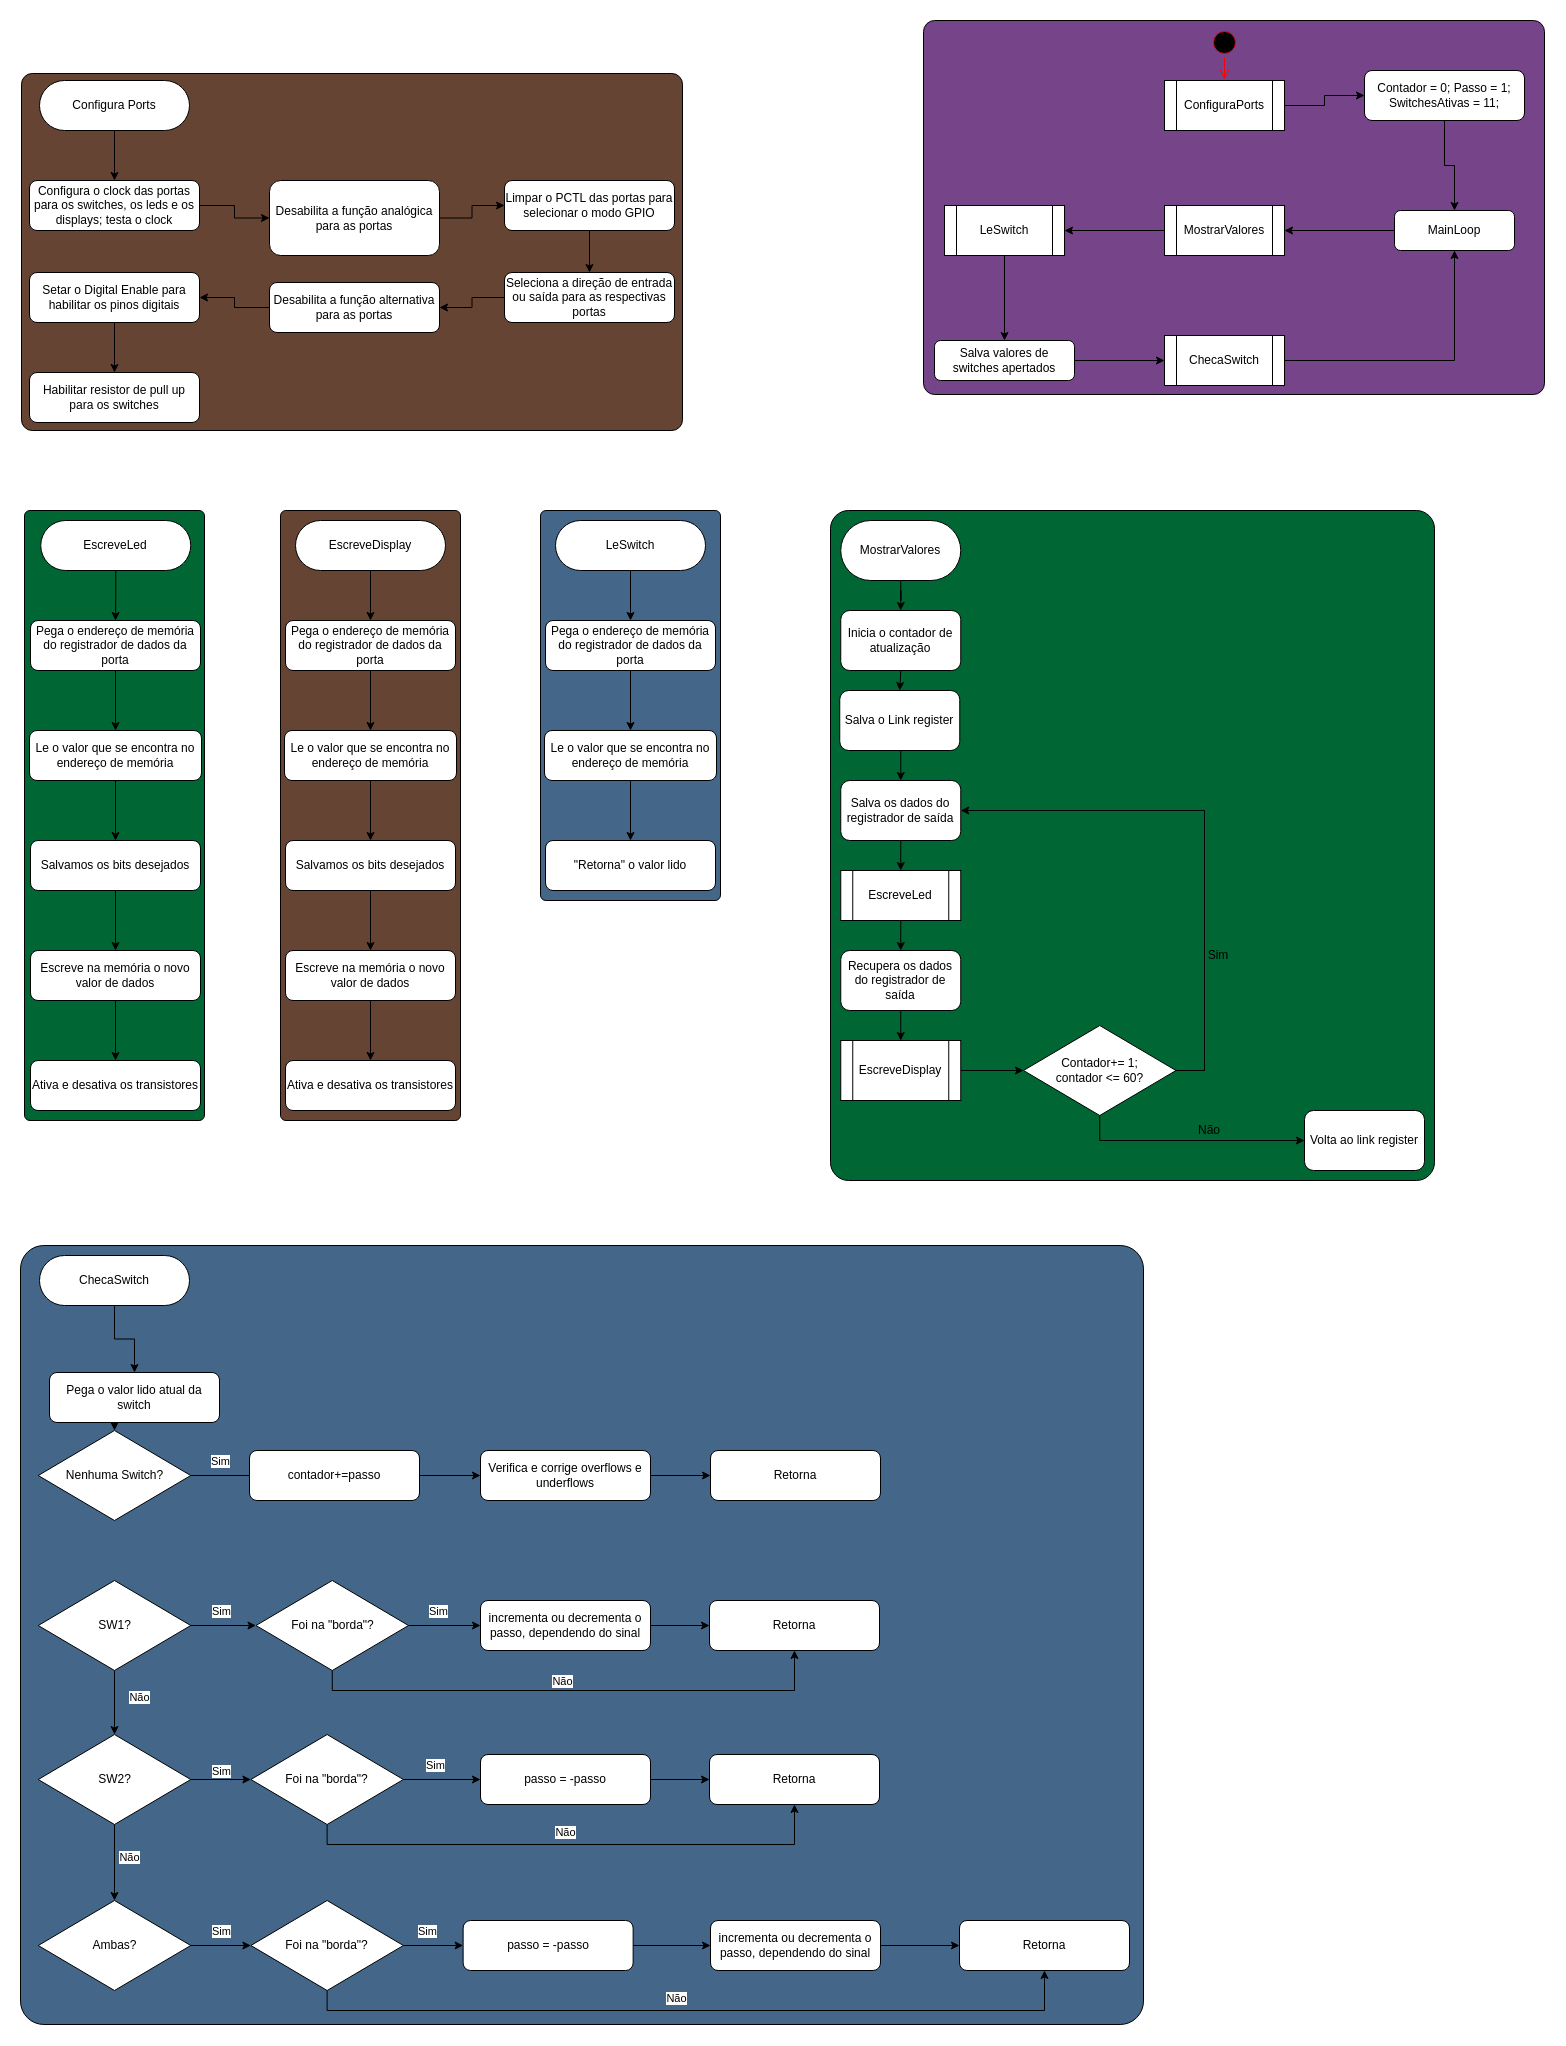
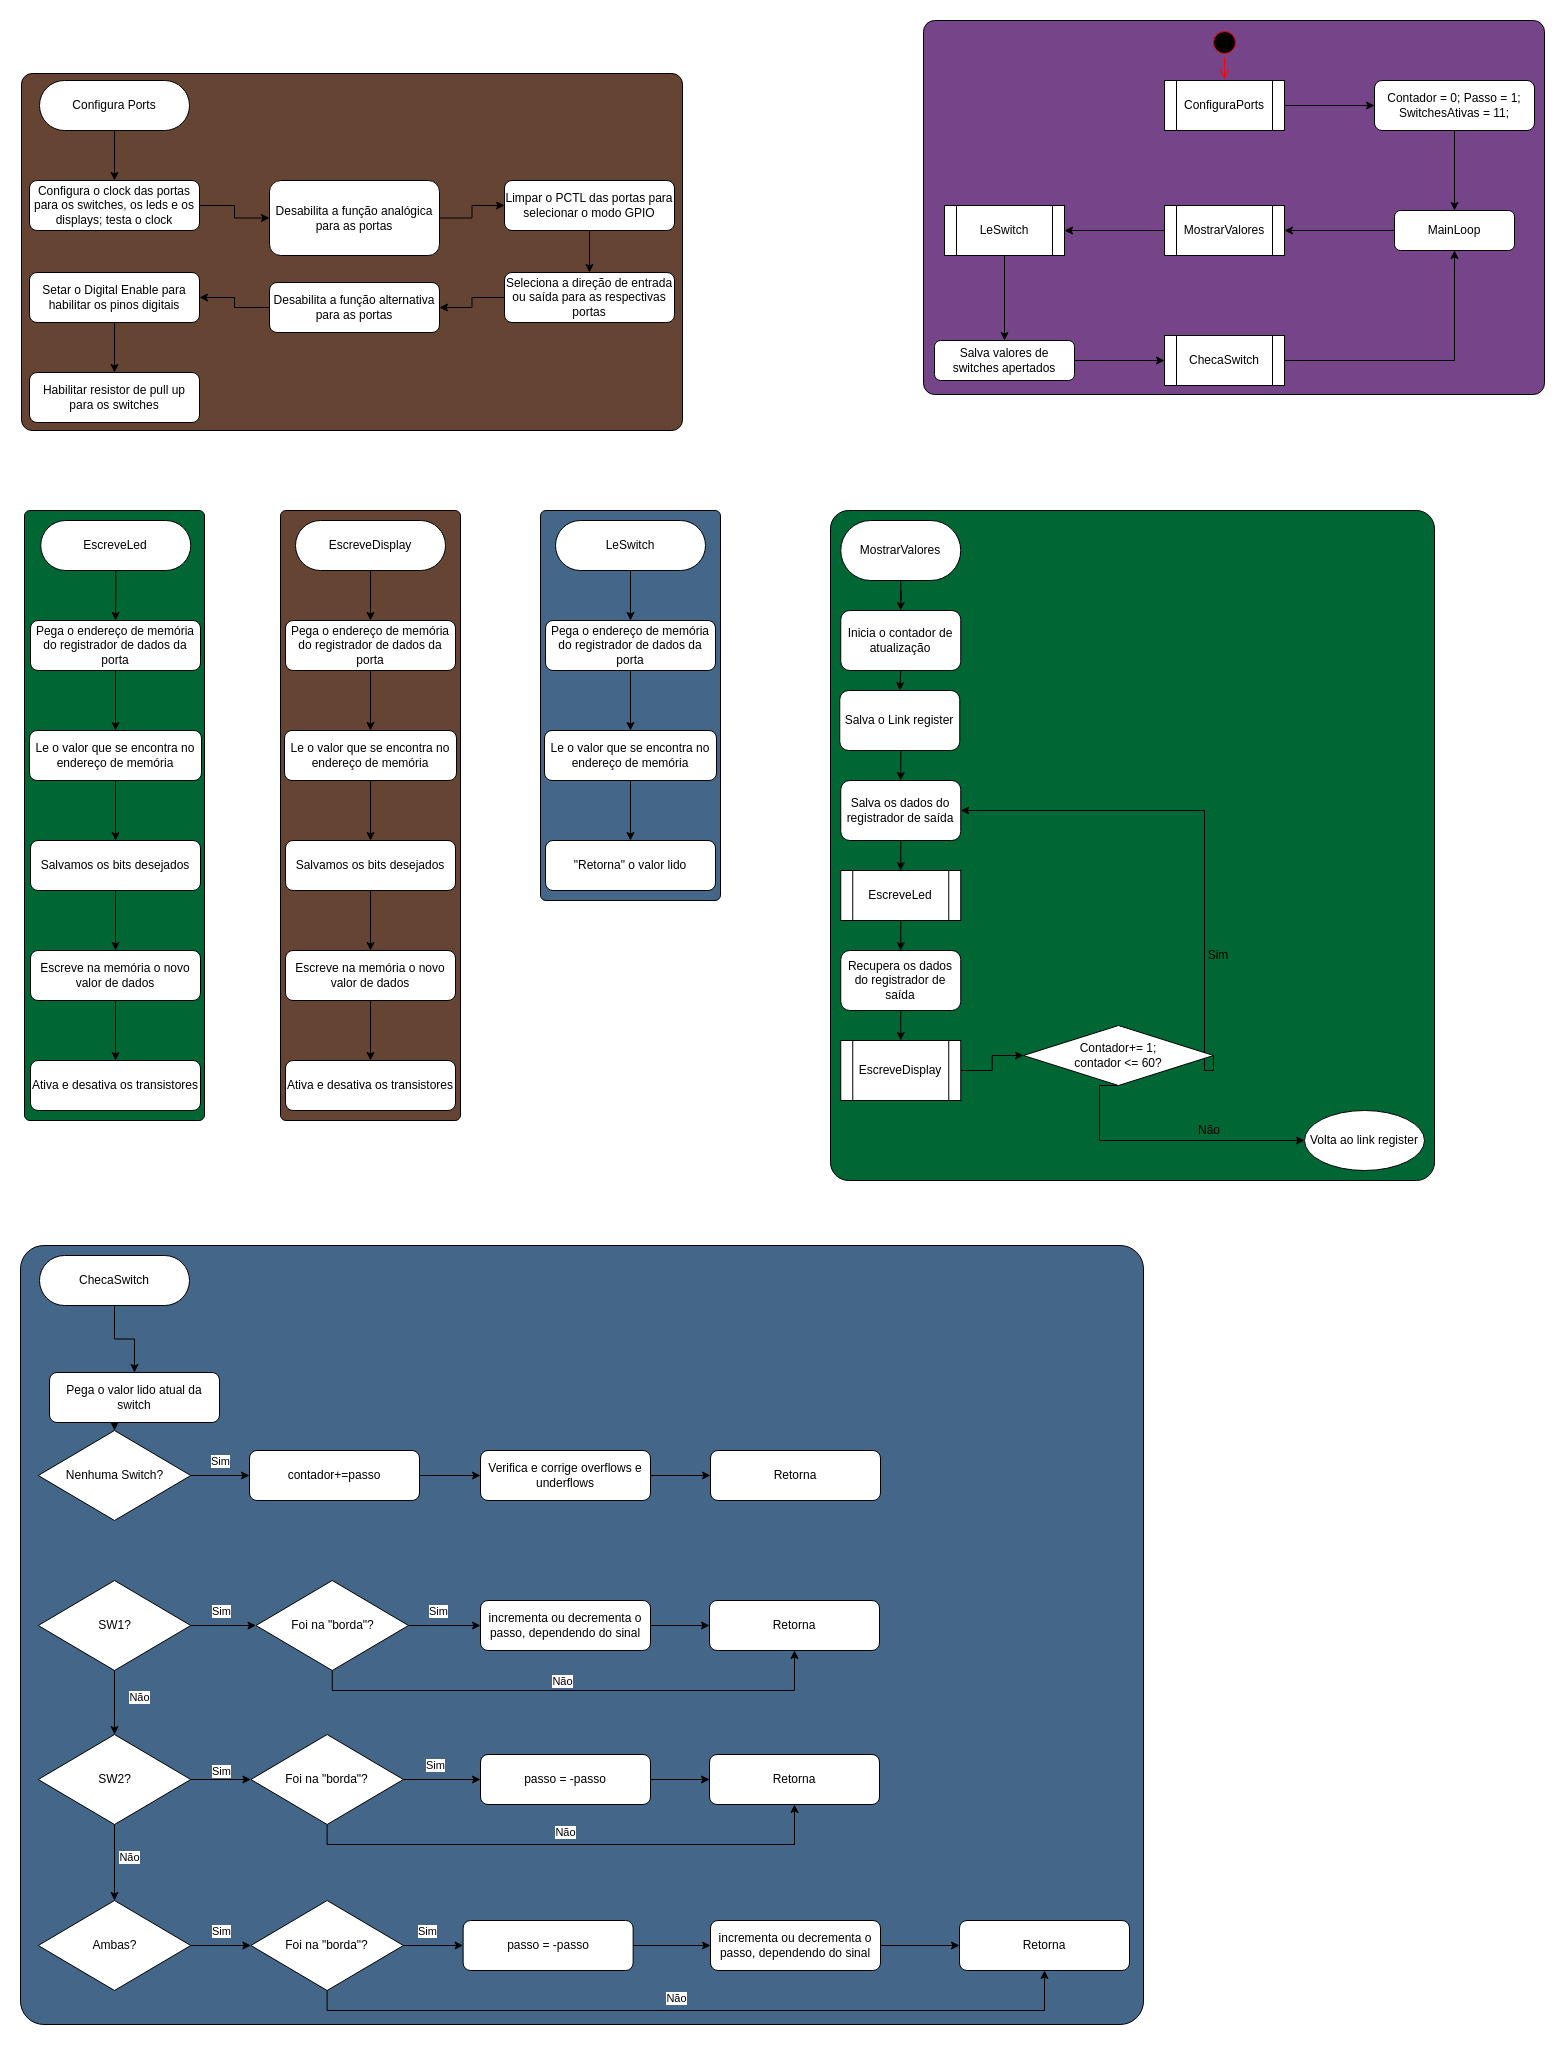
- <mxCell id="10" value="Contador = 0; Passo = 1; SwitchesAtivas = 11;" style="rounded=1;whiteSpace=wrap;html=1;" parent="1" vertex="1"><mxGeometry x="1364" y="70" width="160" height="50" as="geometry" /></mxCell>
+ <mxCell id="10" value="Contador = 0; Passo = 1; SwitchesAtivas = 11;" style="rounded=1;whiteSpace=wrap;html=1;" parent="1" vertex="1"><mxGeometry x="1374" y="80" width="160" height="50" as="geometry" /></mxCell>
- <mxCell id="83" value="Contador+= 1;&lt;br&gt; contador &amp;lt;= 60?" style="rhombus;whiteSpace=wrap;html=1;" vertex="1" parent="1"><mxGeometry x="1023" y="1025" width="152.5" height="90" as="geometry" /></mxCell>
+ <mxCell id="83" value="Contador+= 1;&lt;br&gt; contador &amp;lt;= 60?" style="rhombus;whiteSpace=wrap;html=1;" vertex="1" parent="1"><mxGeometry x="1023" y="1025" width="190" height="60" as="geometry" /></mxCell>
- <mxCell id="85" value="Volta ao link register" style="rounded=1;whiteSpace=wrap;html=1;" vertex="1" parent="1"><mxGeometry x="1304" y="1110" width="120" height="60" as="geometry" /></mxCell>
+ <mxCell id="85" value="Volta ao link register" style="ellipse;whiteSpace=wrap;html=1;" vertex="1" parent="1"><mxGeometry x="1304" y="1110" width="120" height="60" as="geometry" /></mxCell>
- <mxCell id="93" style="edgeStyle=orthogonalEdgeStyle;rounded=0;orthogonalLoop=1;jettySize=auto;html=1;exitX=1;exitY=0.5;exitDx=0;exitDy=0;entryX=0;entryY=0.5;entryDx=0;entryDy=0;endArrow=none;" edge="1" parent="1" source="95" target="113"><mxGeometry relative="1" as="geometry"><mxPoint x="428" y="1475" as="targetPoint" /></mxGeometry></mxCell>
+ <mxCell id="93" style="edgeStyle=orthogonalEdgeStyle;rounded=0;orthogonalLoop=1;jettySize=auto;html=1;exitX=1;exitY=0.5;exitDx=0;exitDy=0;entryX=0;entryY=0.5;entryDx=0;entryDy=0;" edge="1" parent="1" source="95" target="113"><mxGeometry relative="1" as="geometry"><mxPoint x="428" y="1475" as="targetPoint" /></mxGeometry></mxCell>
